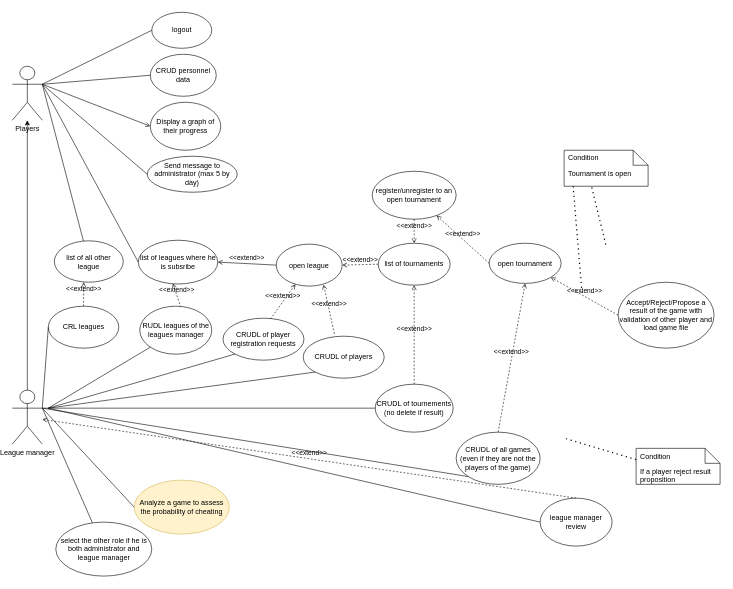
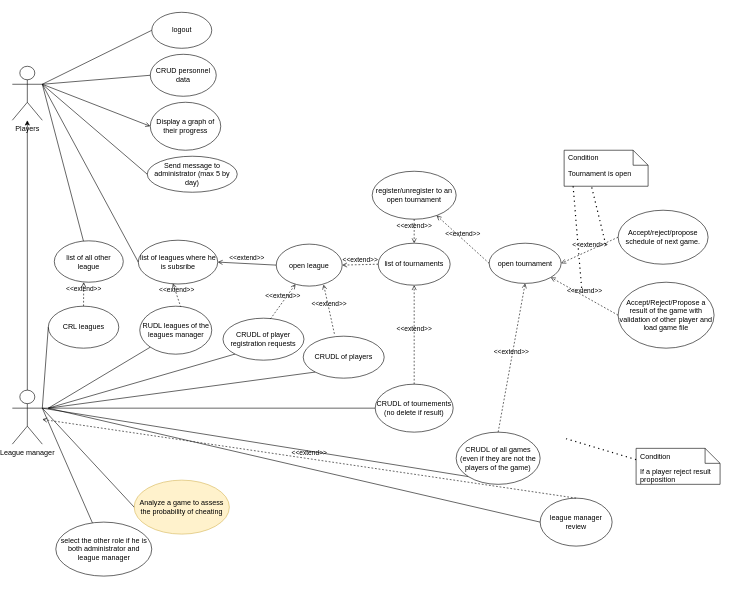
+ <mxCell id="39" value="Accept/reject/propose schedule of next game." style="ellipse;whiteSpace=wrap;html=1;" parent="1" vertex="1"><mxGeometry x="1030" y="350" width="150" height="90" as="geometry" /></mxCell>
+ <mxCell id="20" value="&amp;lt;&amp;lt;extend&amp;gt;&amp;gt;" style="html=1;verticalAlign=bottom;labelBackgroundColor=none;endArrow=open;endFill=0;dashed=1;rounded=0;entryX=1;entryY=0.5;entryDx=0;entryDy=0;exitX=0;exitY=0.5;exitDx=0;exitDy=0;" parent="1" source="39" target="9" edge="1"><mxGeometry width="160" relative="1" as="geometry"><mxPoint x="1040" y="476.75" as="sourcePoint" /><mxPoint x="752.96" y="379" as="targetPoint" /></mxGeometry></mxCell>
